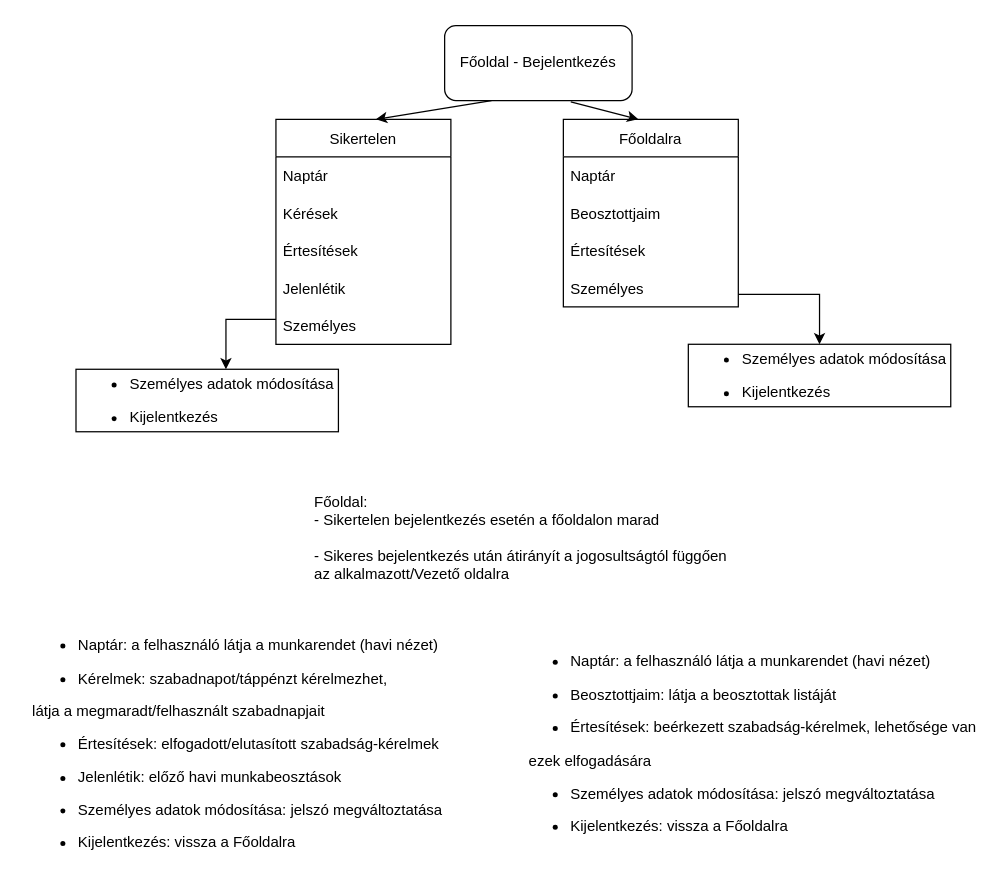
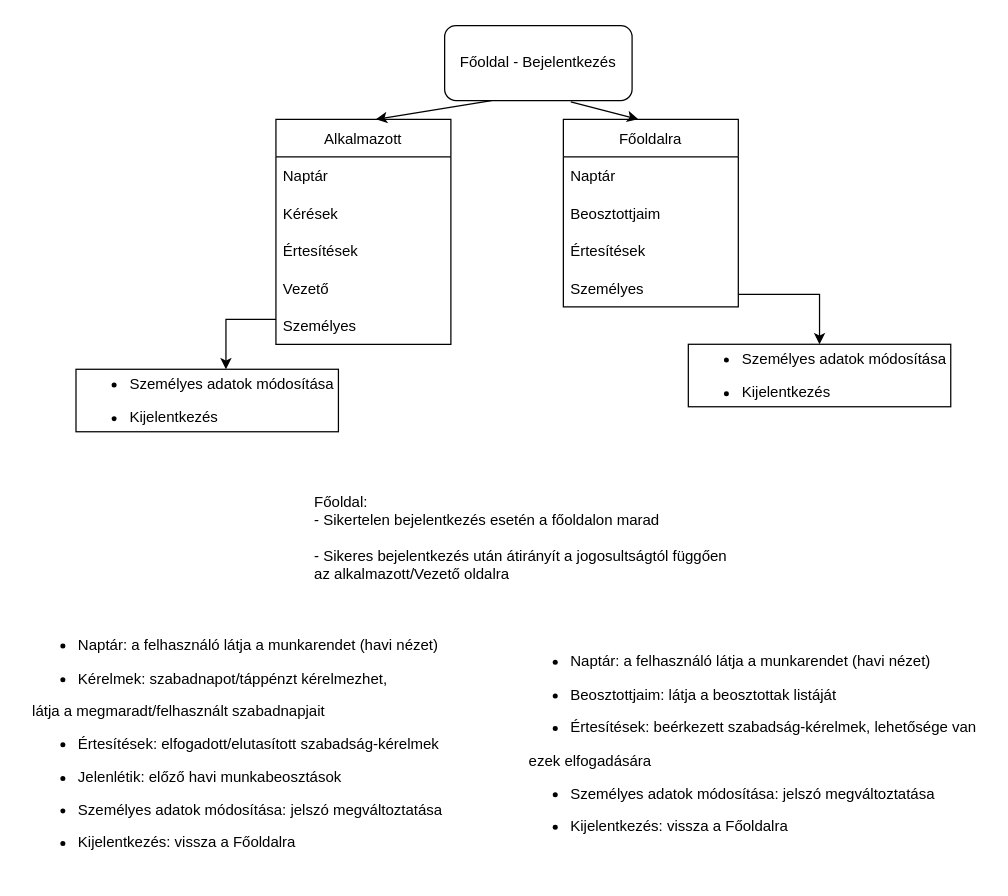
- <mxCell id="3" value="Sikertelen" style="swimlane;fontStyle=0;childLayout=stackLayout;horizontal=1;startSize=30;horizontalStack=0;resizeParent=1;resizeParentMax=0;resizeLast=0;collapsible=1;marginBottom=0;" parent="1" vertex="1"><mxGeometry x="220" y="95" width="140" height="180" as="geometry" /></mxCell>
+ <mxCell id="3" value="Alkalmazott" style="swimlane;fontStyle=0;childLayout=stackLayout;horizontal=1;startSize=30;horizontalStack=0;resizeParent=1;resizeParentMax=0;resizeLast=0;collapsible=1;marginBottom=0;" parent="1" vertex="1"><mxGeometry x="220" y="95" width="140" height="180" as="geometry" /></mxCell>
- <mxCell id="7" value="Jelenlétik" style="text;strokeColor=none;fillColor=none;align=left;verticalAlign=middle;spacingLeft=4;spacingRight=4;overflow=hidden;points=[[0,0.5],[1,0.5]];portConstraint=eastwest;rotatable=0;" vertex="1" parent="3"><mxGeometry y="120" width="140" height="30" as="geometry" /></mxCell>
+ <mxCell id="7" value="Vezető" style="text;strokeColor=none;fillColor=none;align=left;verticalAlign=middle;spacingLeft=4;spacingRight=4;overflow=hidden;points=[[0,0.5],[1,0.5]];portConstraint=eastwest;rotatable=0;" vertex="1" parent="3"><mxGeometry y="120" width="140" height="30" as="geometry" /></mxCell>
